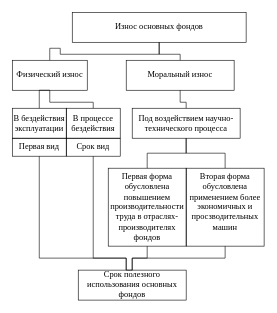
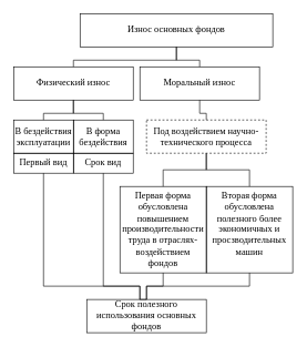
- <mxCell id="7" value="Физический износ" style="rounded=0;whiteSpace=wrap;html=1;fillColor=none;fontFamily=Times New Roman;fontSize=14;" vertex="1" parent="1"><mxGeometry x="20" y="100" width="125" height="50" as="geometry" /></mxCell>
+ <mxCell id="7" value="Физический износ" style="rounded=0;whiteSpace=wrap;html=1;fillColor=none;fontFamily=Times New Roman;fontSize=14;" vertex="1" parent="1"><mxGeometry x="20" y="100" width="180" height="50" as="geometry" /></mxCell>
- <mxCell id="11" value="В процессе бездействия" style="rounded=0;whiteSpace=wrap;html=1;fillColor=none;fontFamily=Times New Roman;fontSize=14;" vertex="1" parent="1"><mxGeometry x="110" y="180" width="90" height="50" as="geometry" /></mxCell>
+ <mxCell id="11" value="В форма бездействия" style="rounded=0;whiteSpace=wrap;html=1;fillColor=none;fontFamily=Times New Roman;fontSize=14;" vertex="1" parent="1"><mxGeometry x="110" y="180" width="90" height="50" as="geometry" /></mxCell>
- <mxCell id="18" value="Под воздействием научно-технического процесса" style="rounded=0;whiteSpace=wrap;html=1;fillColor=none;fontFamily=Times New Roman;fontSize=14;" vertex="1" parent="1"><mxGeometry x="220" y="180" width="180" height="50" as="geometry" /></mxCell>
+ <mxCell id="18" value="Под воздействием научно-технического процесса" style="rounded=0;whiteSpace=wrap;html=1;fillColor=none;fontFamily=Times New Roman;fontSize=14;dashed=1;" vertex="1" parent="1"><mxGeometry x="220" y="180" width="180" height="50" as="geometry" /></mxCell>
- <mxCell id="13" value="Первая вид" style="rounded=0;whiteSpace=wrap;html=1;fillColor=none;fontFamily=Times New Roman;fontSize=14;" vertex="1" parent="1"><mxGeometry x="20" y="230" width="90" height="30" as="geometry" /></mxCell>
+ <mxCell id="13" value="Первый вид" style="rounded=0;whiteSpace=wrap;html=1;fillColor=none;fontFamily=Times New Roman;fontSize=14;" vertex="1" parent="1"><mxGeometry x="20" y="230" width="90" height="30" as="geometry" /></mxCell>
- <mxCell id="22" value="Вторая форма&lt;br&gt;обусловлена применением более экономичных и просзводительных машин" style="rounded=0;whiteSpace=wrap;html=1;fillColor=none;fontFamily=Times New Roman;fontSize=14;verticalAlign=top;" vertex="1" parent="1"><mxGeometry x="310" y="280" width="130" height="130" as="geometry" /></mxCell>
+ <mxCell id="22" value="Вторая форма&lt;br&gt;обусловлена полезного более экономичных и просзводительных машин" style="rounded=0;whiteSpace=wrap;html=1;fillColor=none;fontFamily=Times New Roman;fontSize=14;verticalAlign=top;" vertex="1" parent="1"><mxGeometry x="310" y="280" width="130" height="130" as="geometry" /></mxCell>
- <mxCell id="20" value="Первая форма&lt;br&gt;обусловлена повышением производительности труда в отраслях-производителях фондов" style="rounded=0;whiteSpace=wrap;html=1;fillColor=none;fontFamily=Times New Roman;fontSize=14;verticalAlign=top;" vertex="1" parent="1"><mxGeometry x="180" y="280" width="130" height="130" as="geometry" /></mxCell>
+ <mxCell id="20" value="Первая форма&lt;br&gt;обусловлена повышением производительности труда в отраслях-воздействием фондов" style="rounded=0;whiteSpace=wrap;html=1;fillColor=none;fontFamily=Times New Roman;fontSize=14;verticalAlign=top;" vertex="1" parent="1"><mxGeometry x="180" y="280" width="130" height="130" as="geometry" /></mxCell>
